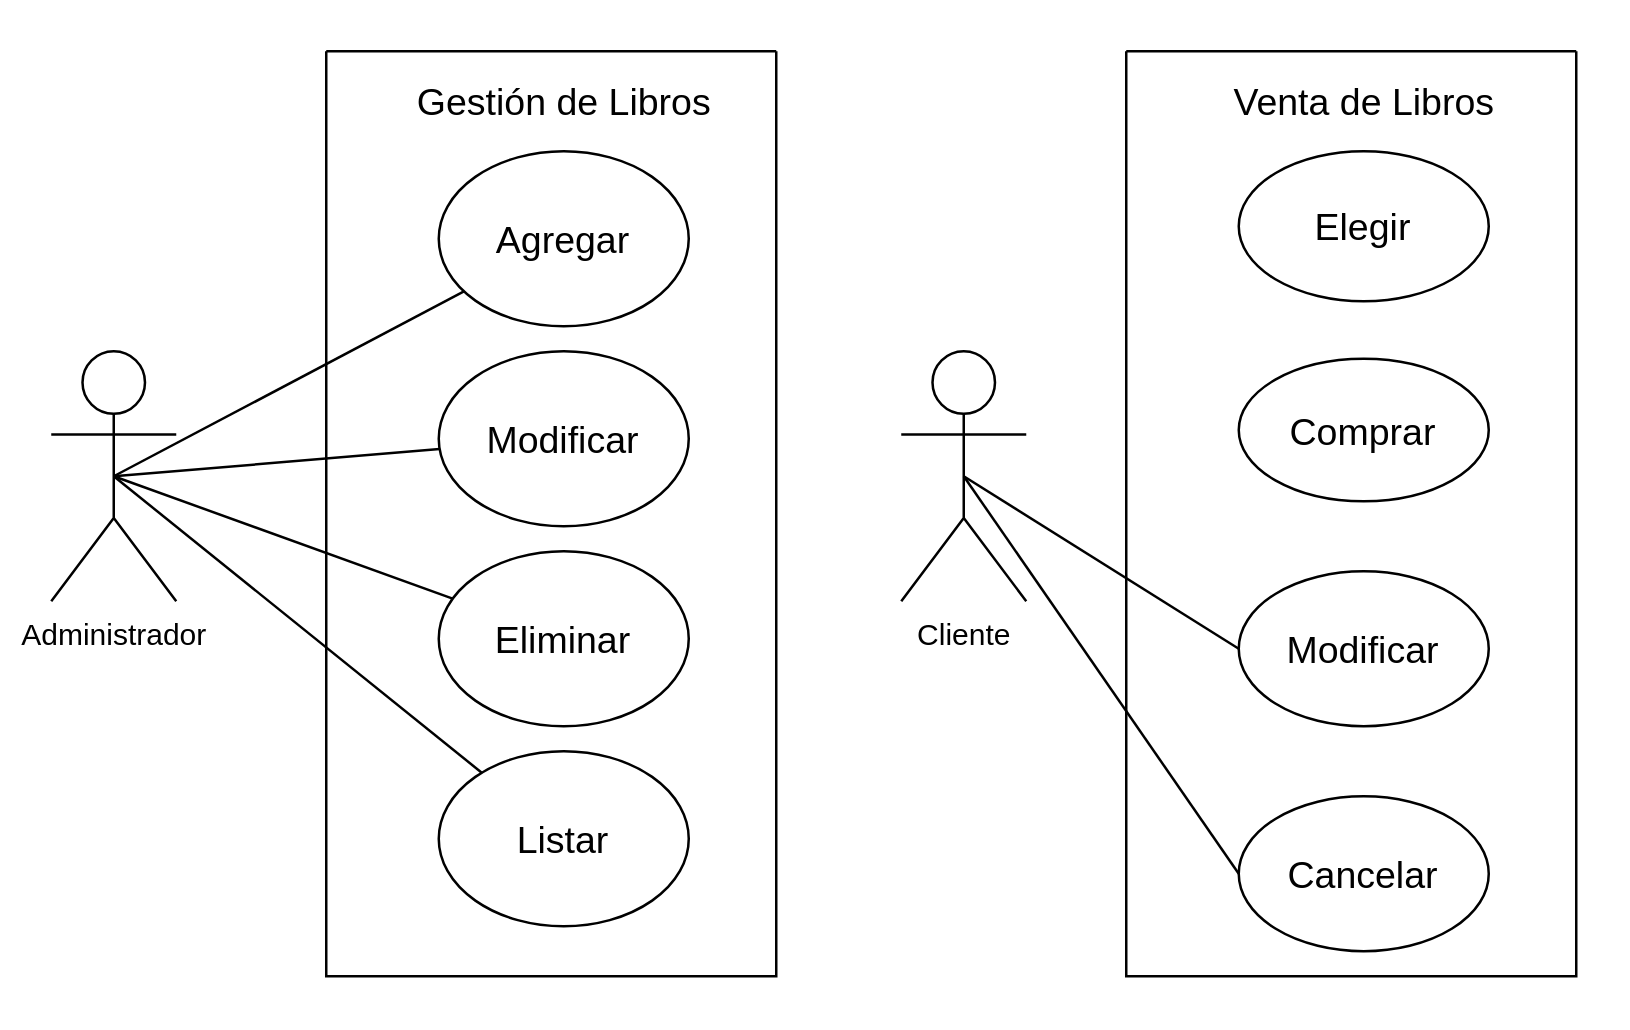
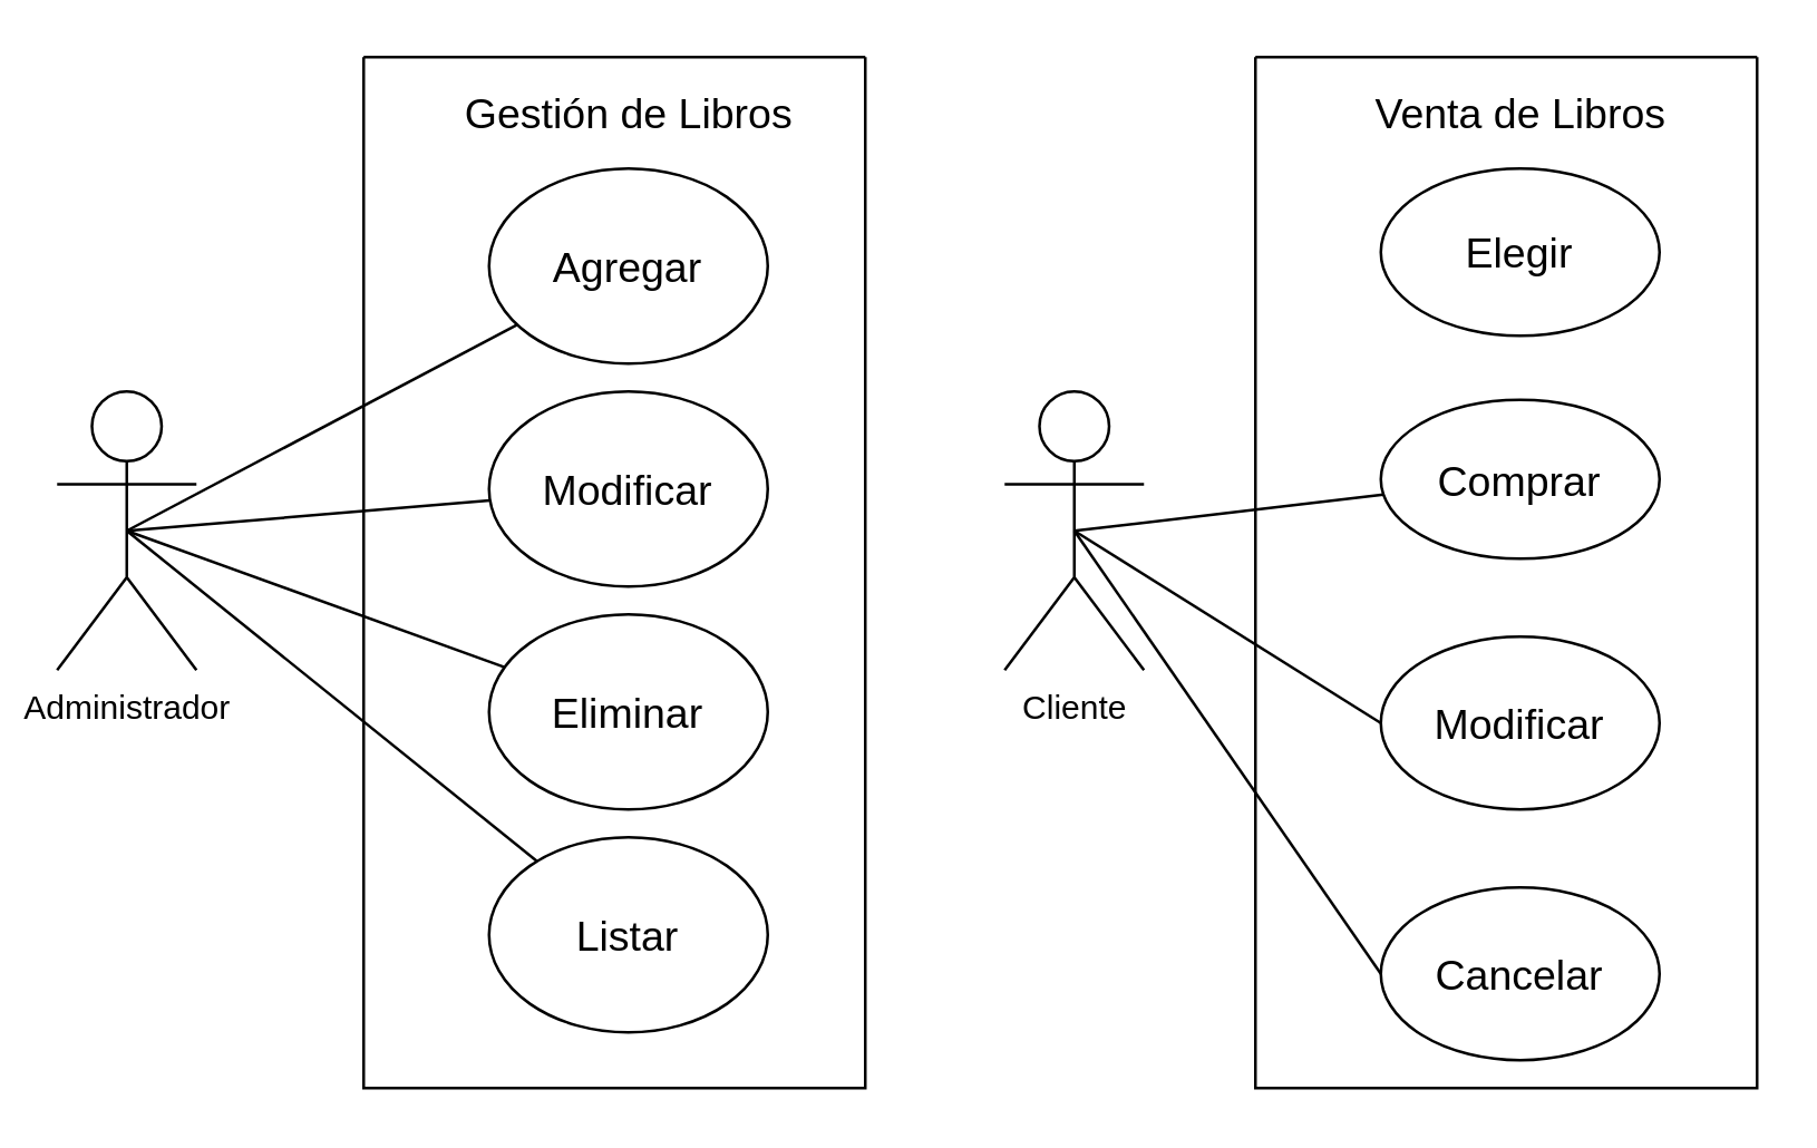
+ <mxCell id="20" value="" style="endArrow=none;html=1;fontSize=15;exitX=0.5;exitY=0.5;exitDx=0;exitDy=0;exitPerimeter=0;" parent="1" source="19" target="16" edge="1"><mxGeometry width="50" height="50" relative="1" as="geometry"><mxPoint x="700" y="240" as="sourcePoint" /><mxPoint x="750" y="190" as="targetPoint" /></mxGeometry></mxCell>
